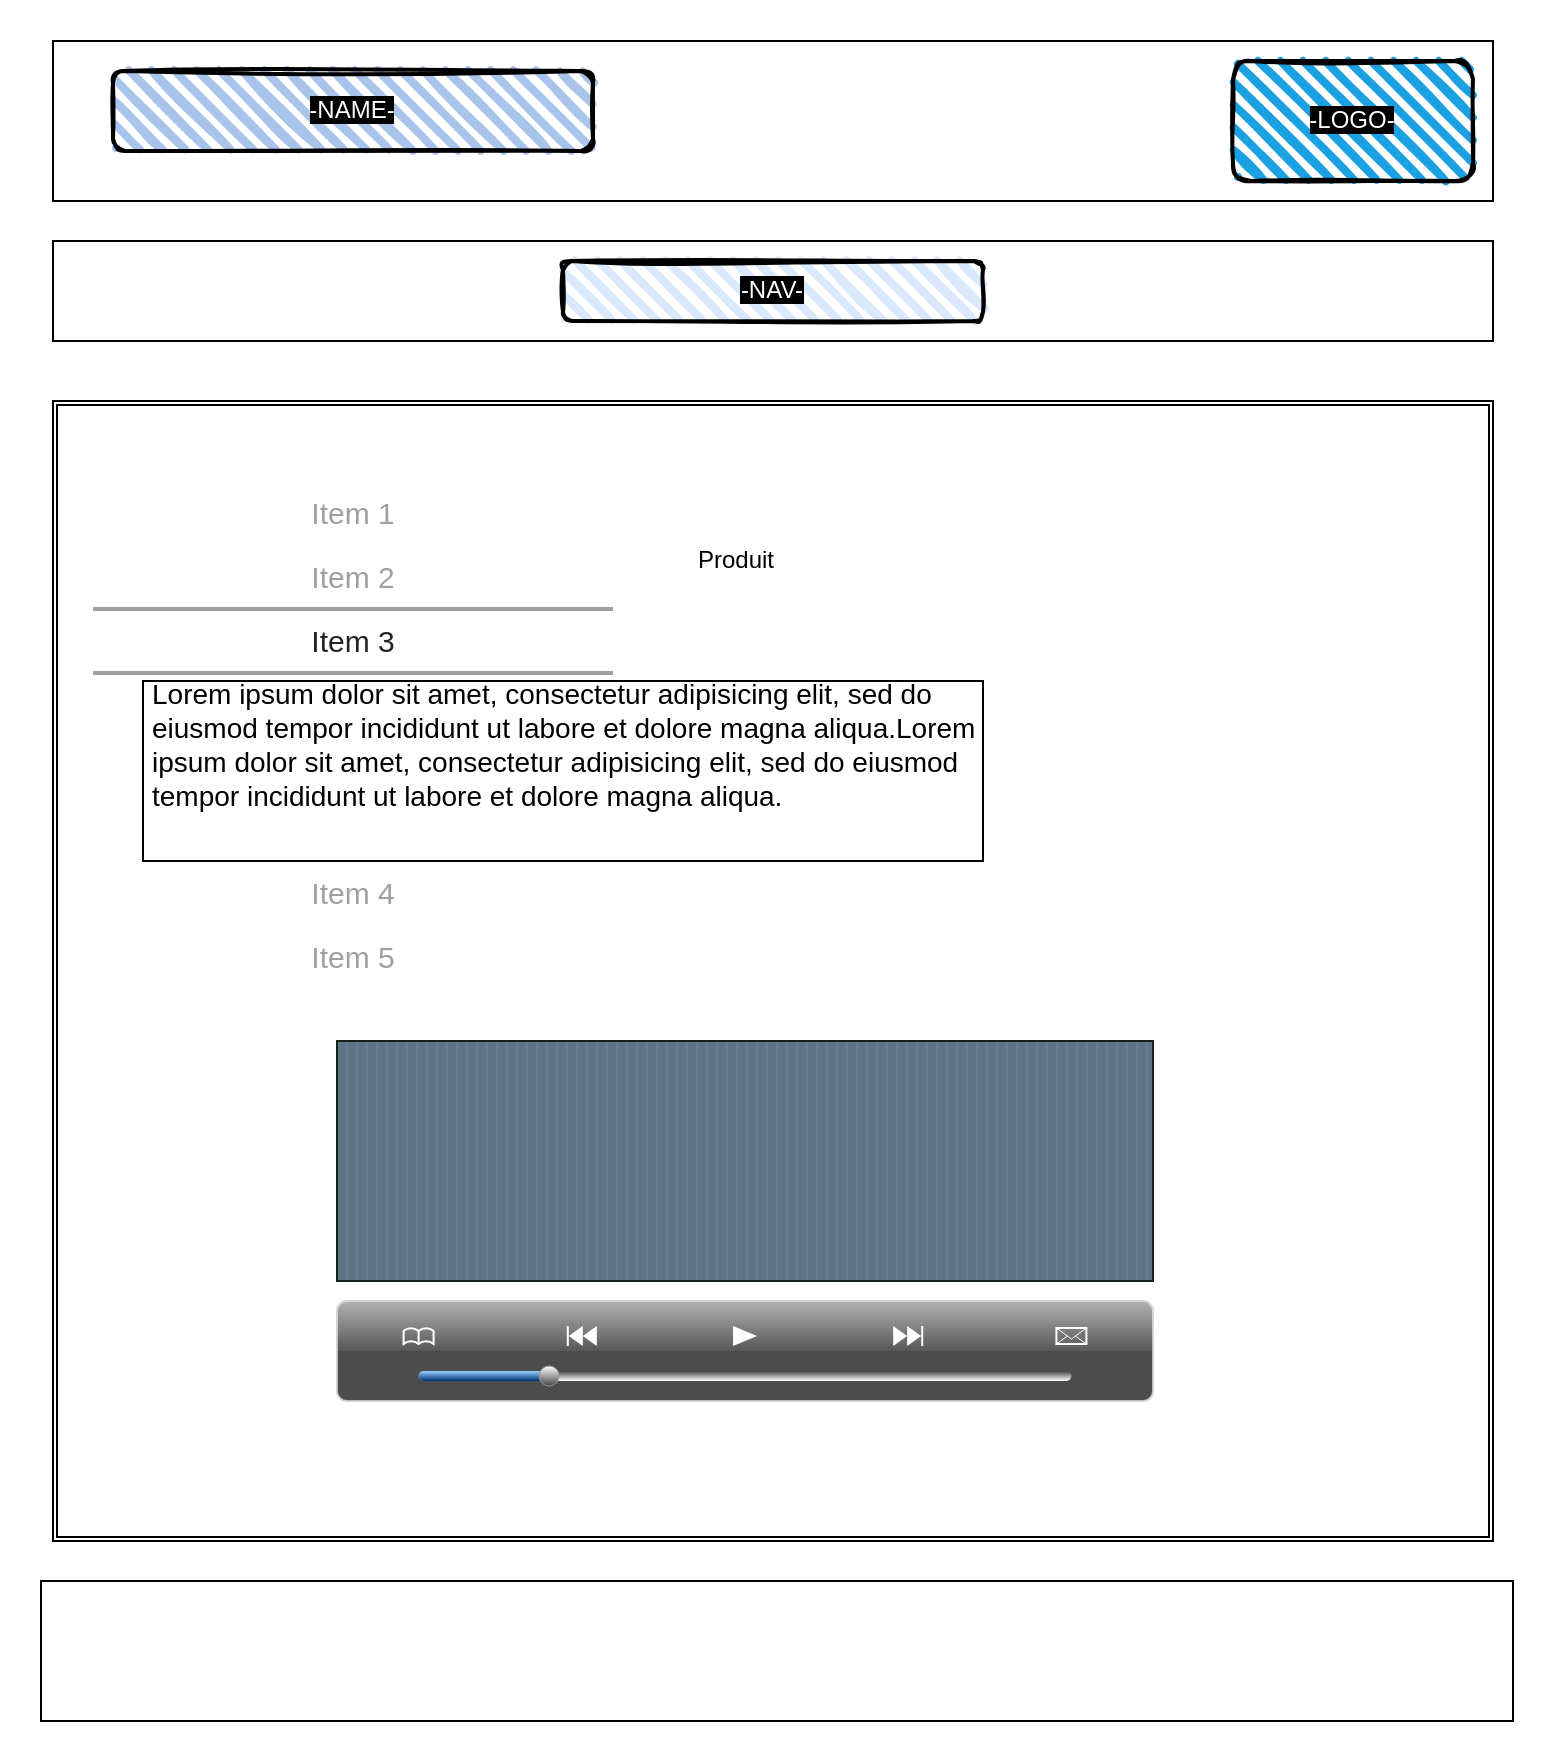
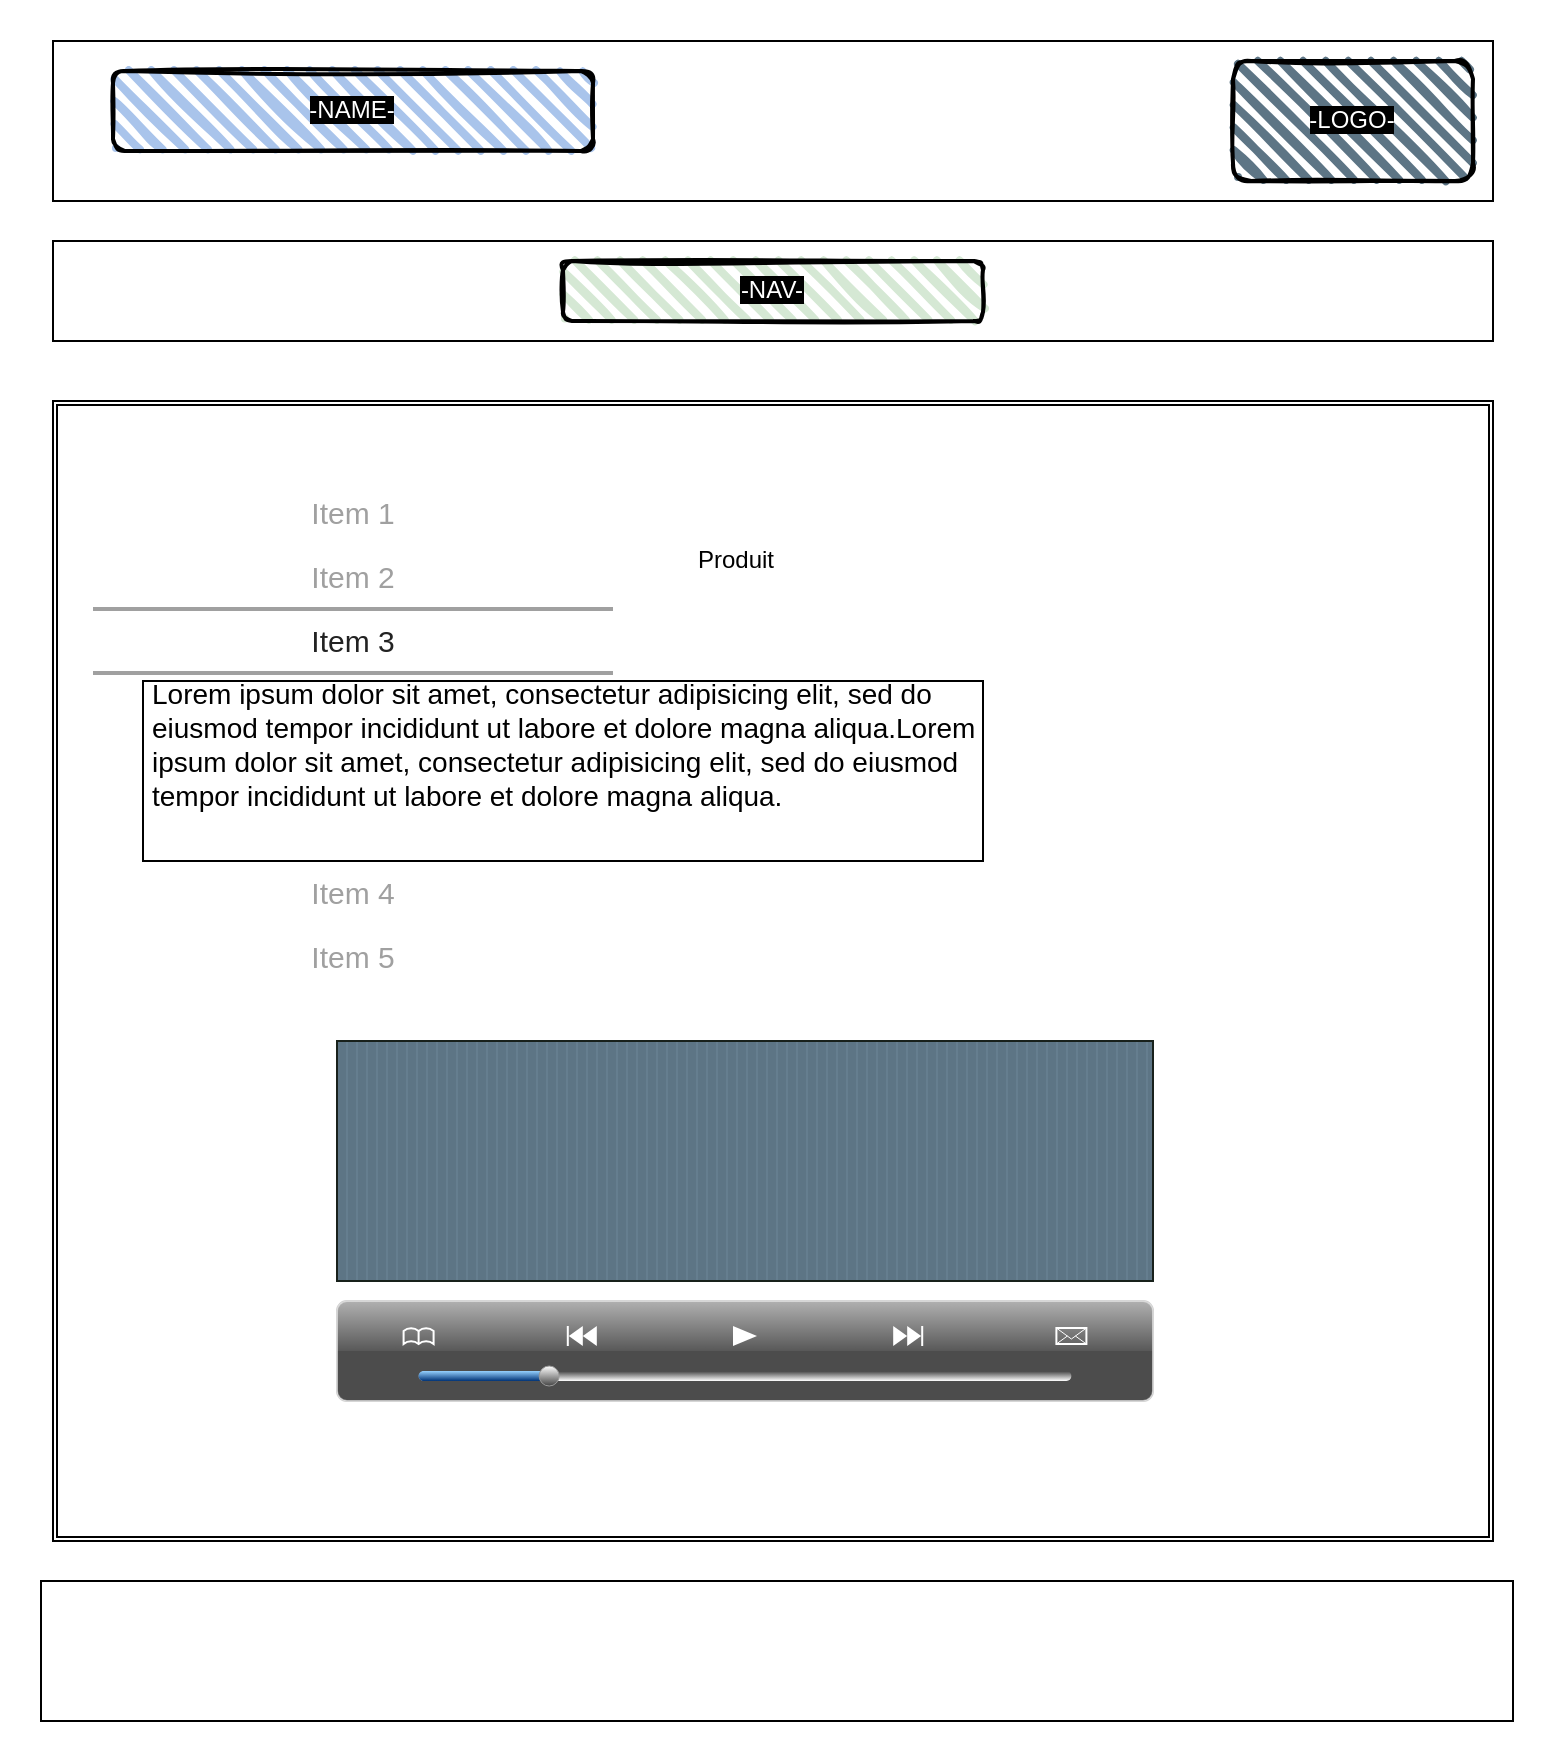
- <mxCell id="3" value="&lt;font color=&quot;#ffffff&quot;&gt;&lt;span style=&quot;background-color: rgb(0 , 0 , 0)&quot;&gt;-LOGO-&lt;/span&gt;&lt;/font&gt;" style="rounded=1;whiteSpace=wrap;html=1;strokeWidth=2;fillWeight=4;hachureGap=8;hachureAngle=45;fillColor=#1ba1e2;sketch=1;" parent="1" vertex="1"><mxGeometry x="616" y="30" width="120" height="60" as="geometry" /></mxCell>
+ <mxCell id="3" value="&lt;font color=&quot;#ffffff&quot;&gt;&lt;span style=&quot;background-color: rgb(0 , 0 , 0)&quot;&gt;-LOGO-&lt;/span&gt;&lt;/font&gt;" style="rounded=1;whiteSpace=wrap;html=1;strokeWidth=2;fillWeight=4;hachureGap=8;hachureAngle=45;fillColor=#5d7585;sketch=1;" parent="1" vertex="1"><mxGeometry x="616" y="30" width="120" height="60" as="geometry" /></mxCell>
- <mxCell id="6" value="&lt;span style=&quot;background-color: rgb(0 , 0 , 0)&quot;&gt;&lt;font color=&quot;#ffffff&quot;&gt;-NAV-&lt;/font&gt;&lt;/span&gt;" style="rounded=1;whiteSpace=wrap;html=1;strokeWidth=2;fillWeight=4;hachureGap=8;hachureAngle=45;sketch=1;fillColor=#dae8fc;" parent="1" vertex="1"><mxGeometry x="281" y="130" width="210" height="30" as="geometry" /></mxCell>
+ <mxCell id="6" value="&lt;span style=&quot;background-color: rgb(0 , 0 , 0)&quot;&gt;&lt;font color=&quot;#ffffff&quot;&gt;-NAV-&lt;/font&gt;&lt;/span&gt;" style="rounded=1;whiteSpace=wrap;html=1;strokeWidth=2;fillWeight=4;hachureGap=8;hachureAngle=45;sketch=1;fillColor=#D5E8D4;" parent="1" vertex="1"><mxGeometry x="281" y="130" width="210" height="30" as="geometry" /></mxCell>
